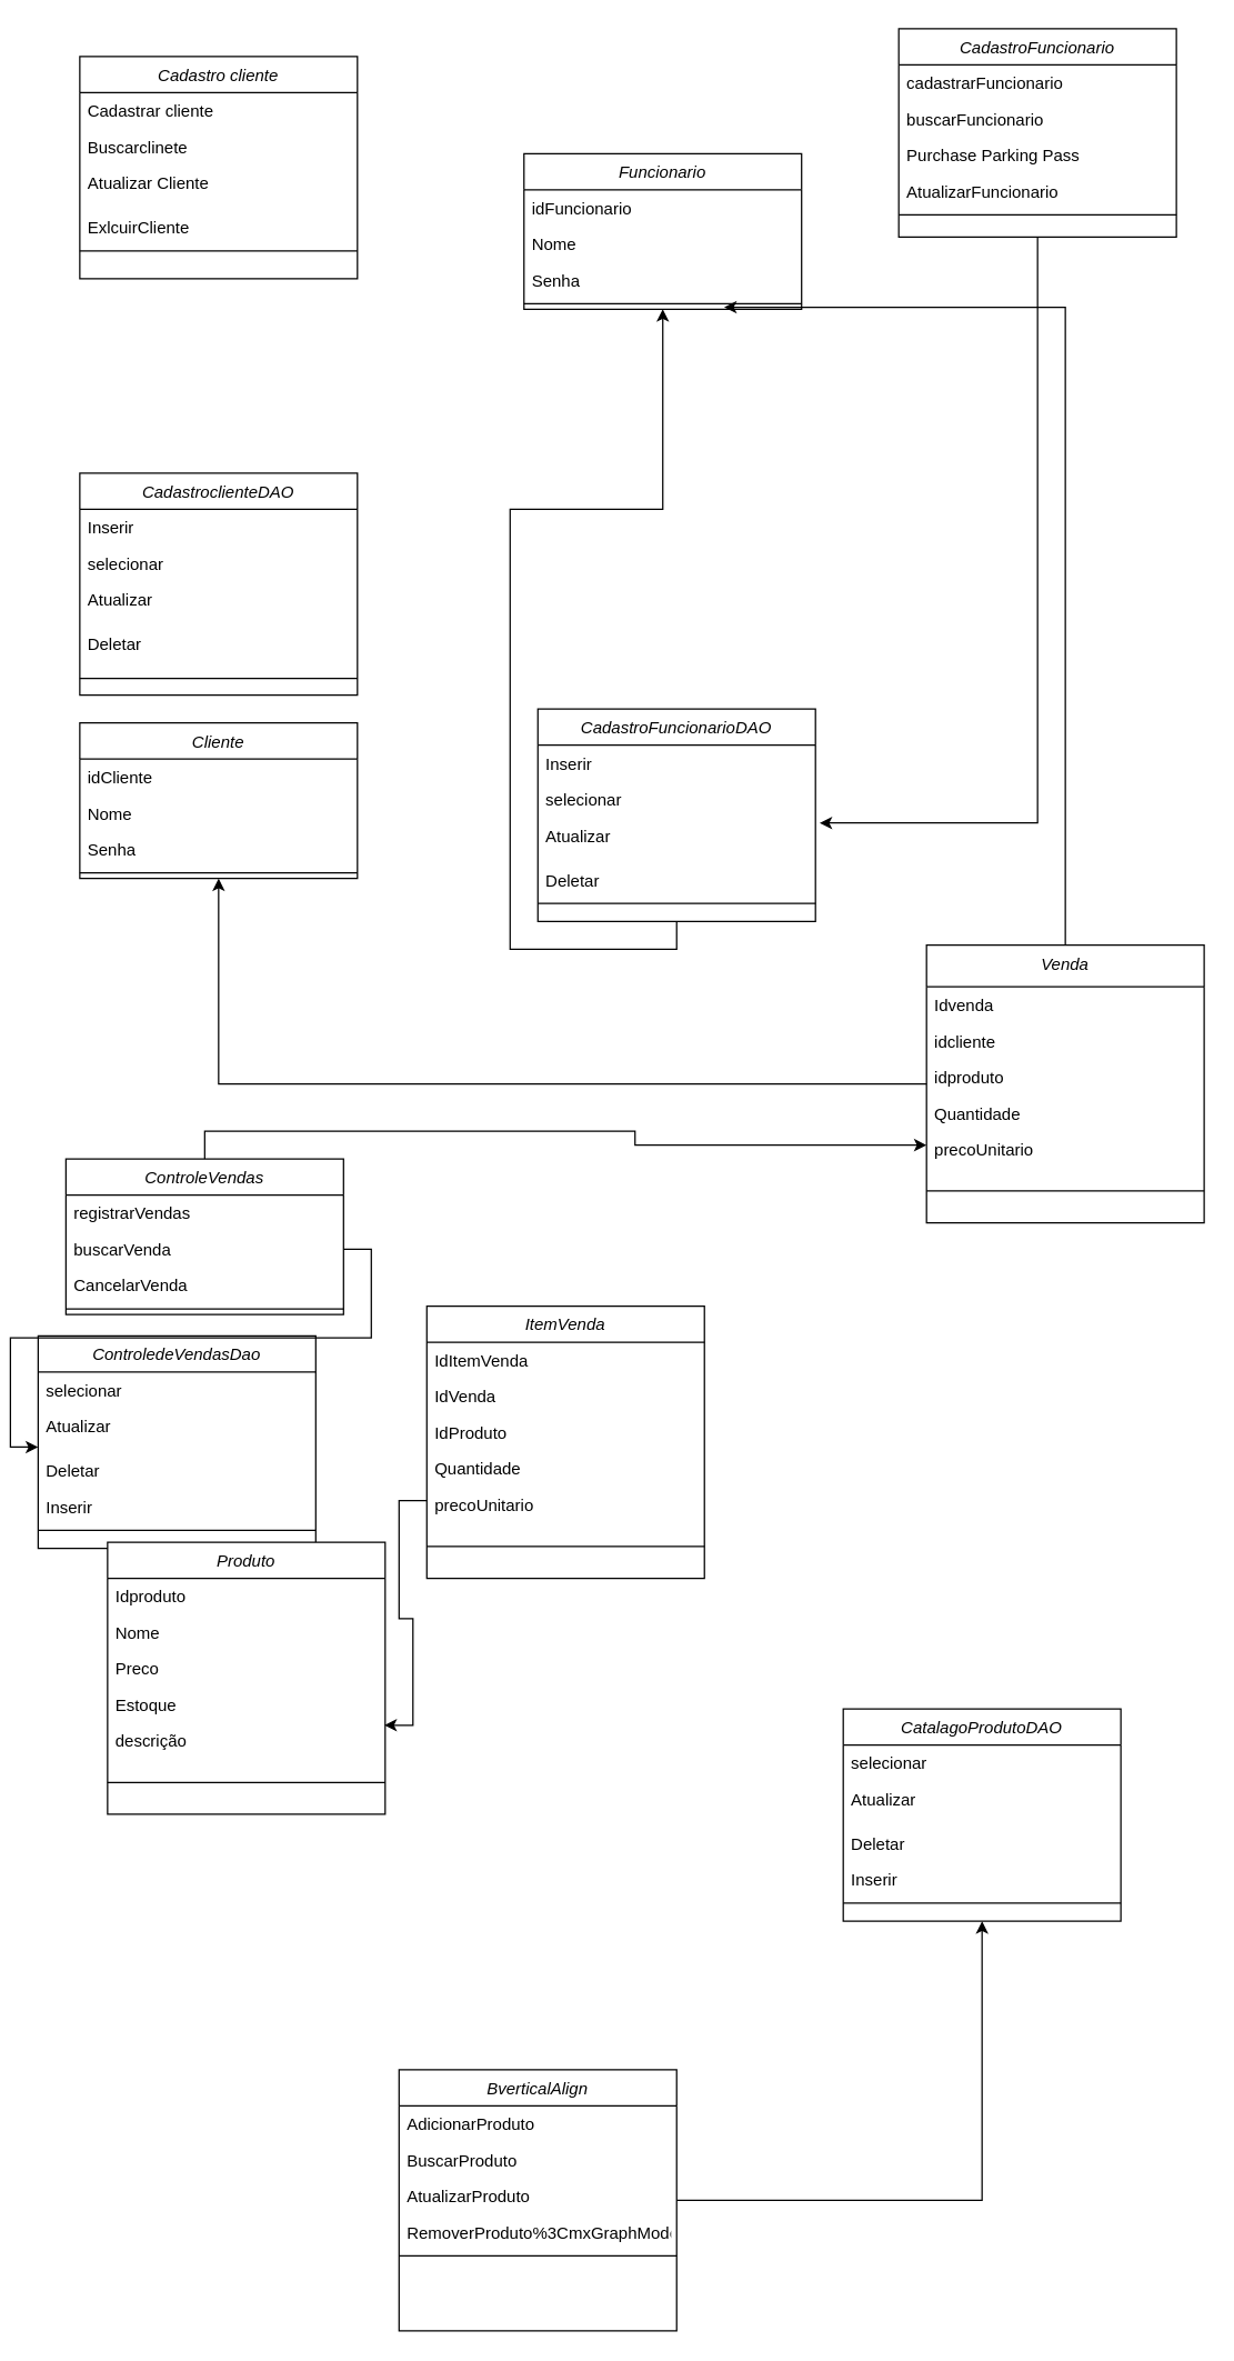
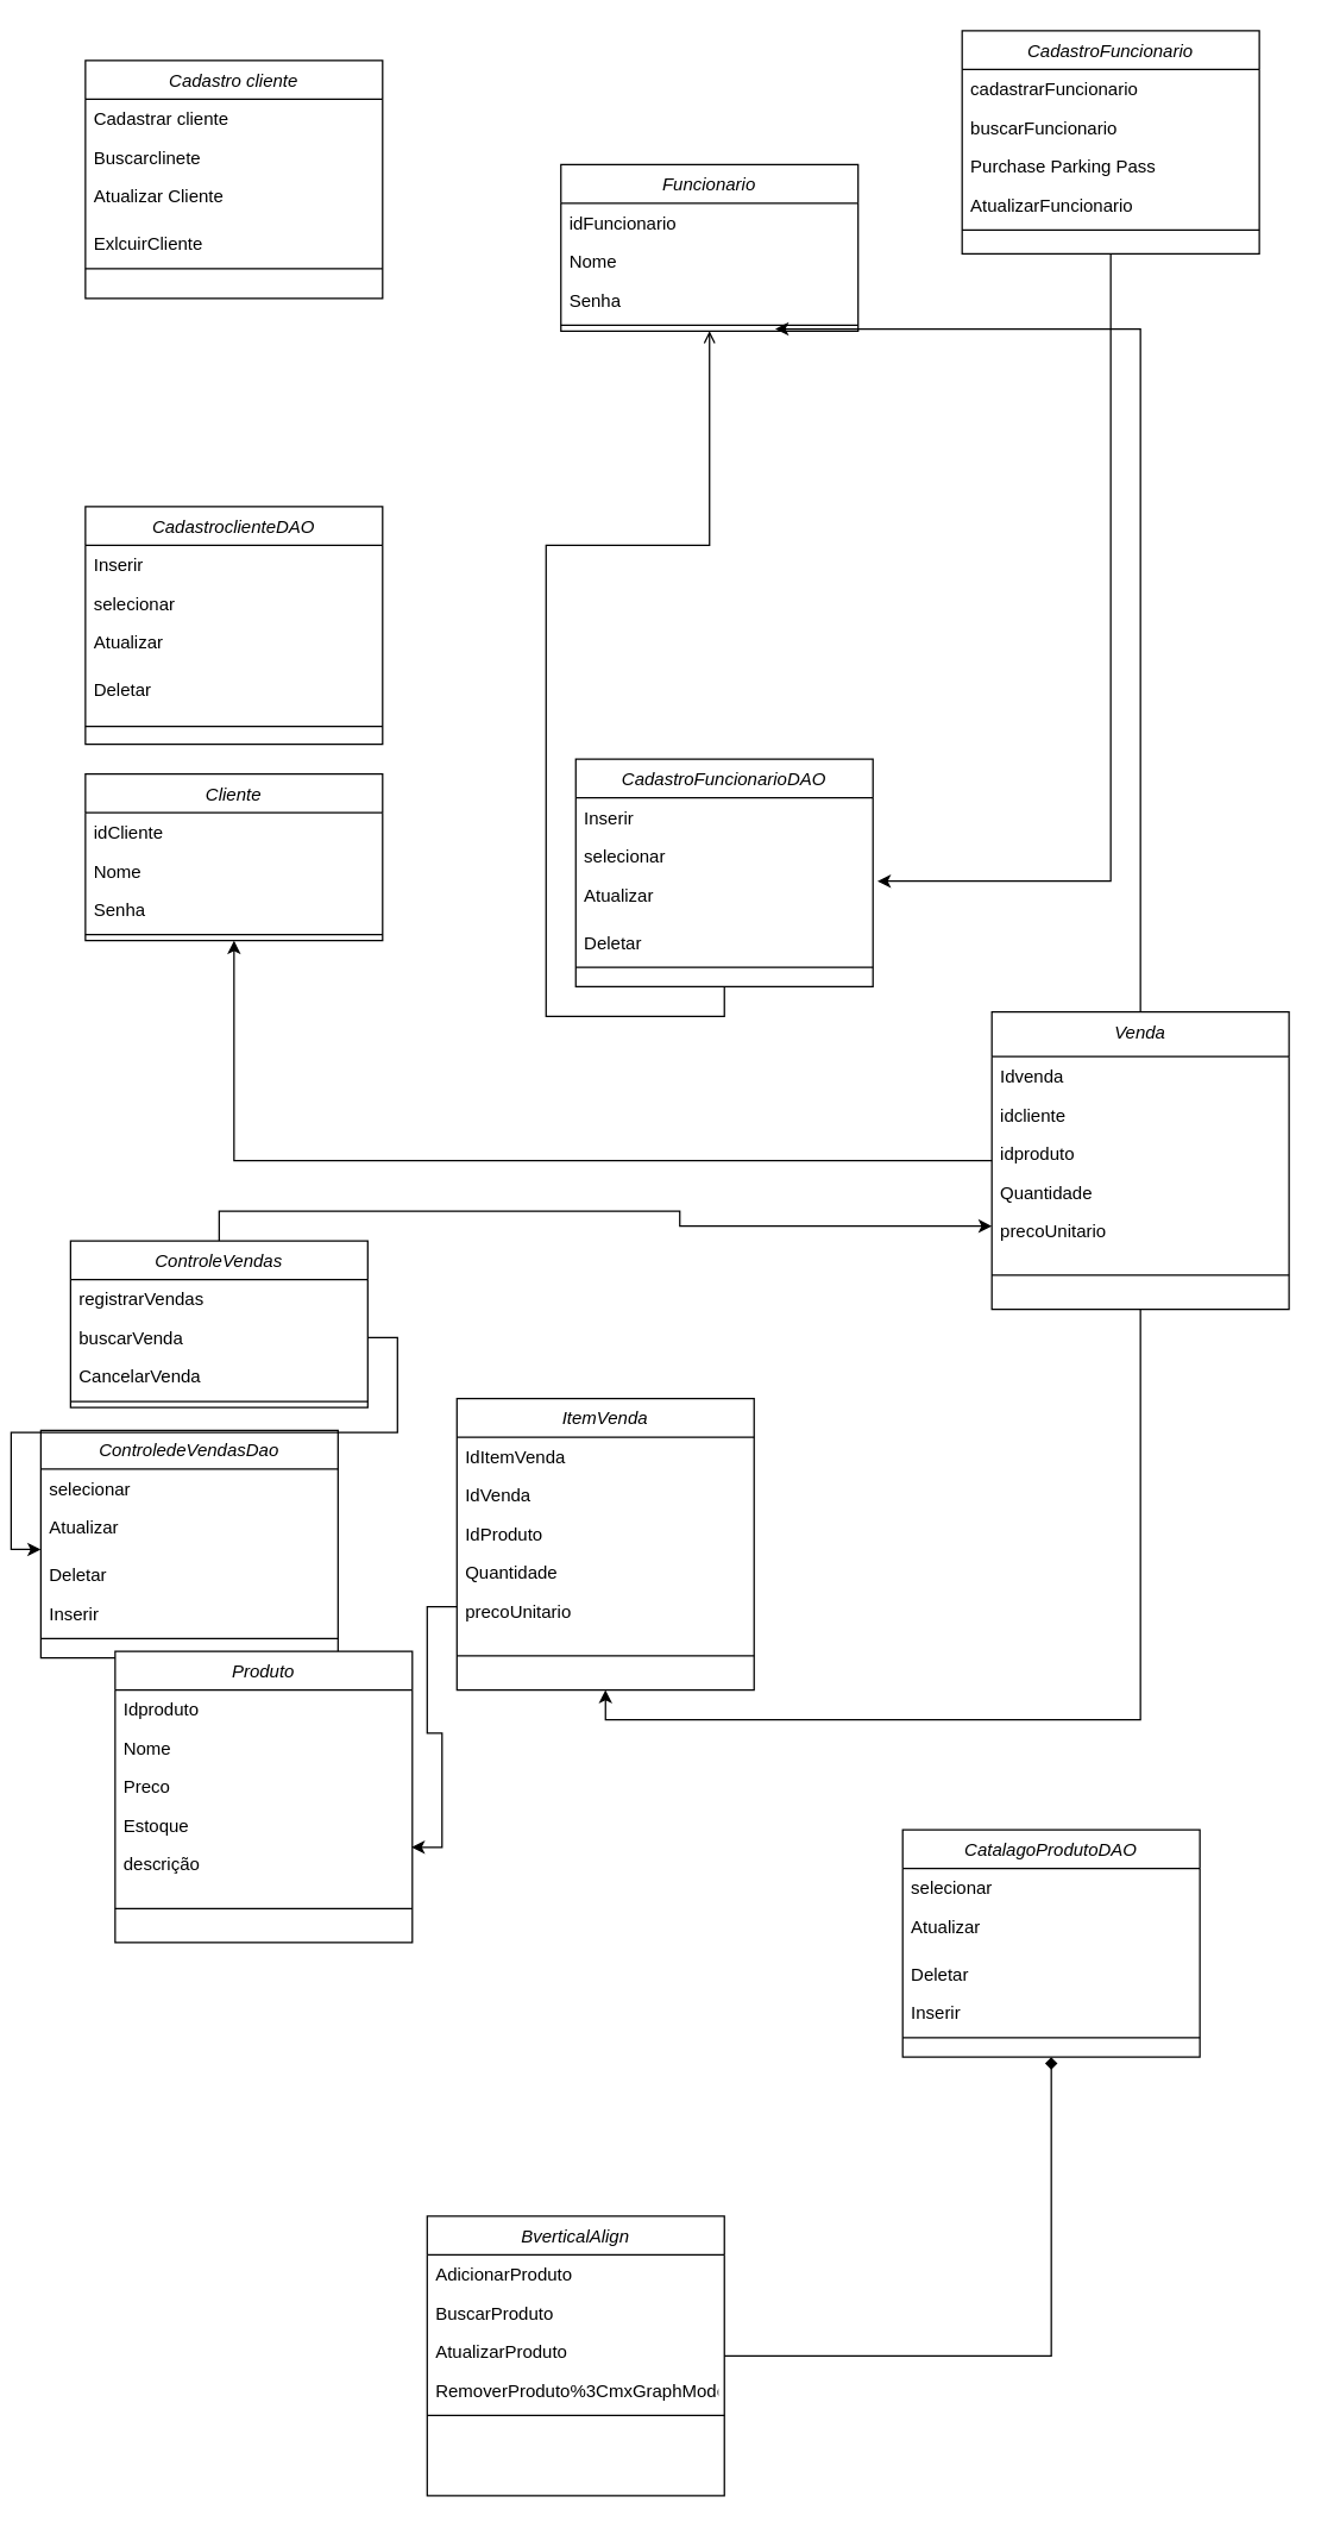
- <mxCell id="20" style="edgeStyle=orthogonalEdgeStyle;rounded=0;orthogonalLoop=1;jettySize=auto;html=1;exitX=0.5;exitY=1;exitDx=0;exitDy=0;entryX=0.5;entryY=1;entryDx=0;entryDy=0;" edge="1" parent="1" source="21" target="52"><mxGeometry relative="1" as="geometry" /></mxCell>
+ <mxCell id="20" style="edgeStyle=orthogonalEdgeStyle;rounded=0;orthogonalLoop=1;jettySize=auto;html=1;exitX=0.5;exitY=1;exitDx=0;exitDy=0;entryX=0.5;entryY=1;entryDx=0;entryDy=0;endArrow=open;" edge="1" parent="1" source="21" target="52"><mxGeometry relative="1" as="geometry" /></mxCell>
+ <mxCell id="78" style="edgeStyle=orthogonalEdgeStyle;rounded=0;orthogonalLoop=1;jettySize=auto;html=1;exitX=0.5;exitY=1;exitDx=0;exitDy=0;entryX=0.5;entryY=1;entryDx=0;entryDy=0;" edge="1" parent="1" source="79" target="70"><mxGeometry relative="1" as="geometry" /></mxCell>
- <mxCell id="27" style="edgeStyle=orthogonalEdgeStyle;rounded=0;orthogonalLoop=1;jettySize=auto;html=1;entryX=0.5;entryY=1;entryDx=0;entryDy=0;" edge="1" parent="1" source="28" target="34"><mxGeometry relative="1" as="geometry" /></mxCell>
+ <mxCell id="27" style="edgeStyle=orthogonalEdgeStyle;rounded=0;orthogonalLoop=1;jettySize=auto;html=1;entryX=0.5;entryY=1;entryDx=0;entryDy=0;endArrow=diamond;" edge="1" parent="1" source="28" target="34"><mxGeometry relative="1" as="geometry" /></mxCell>
